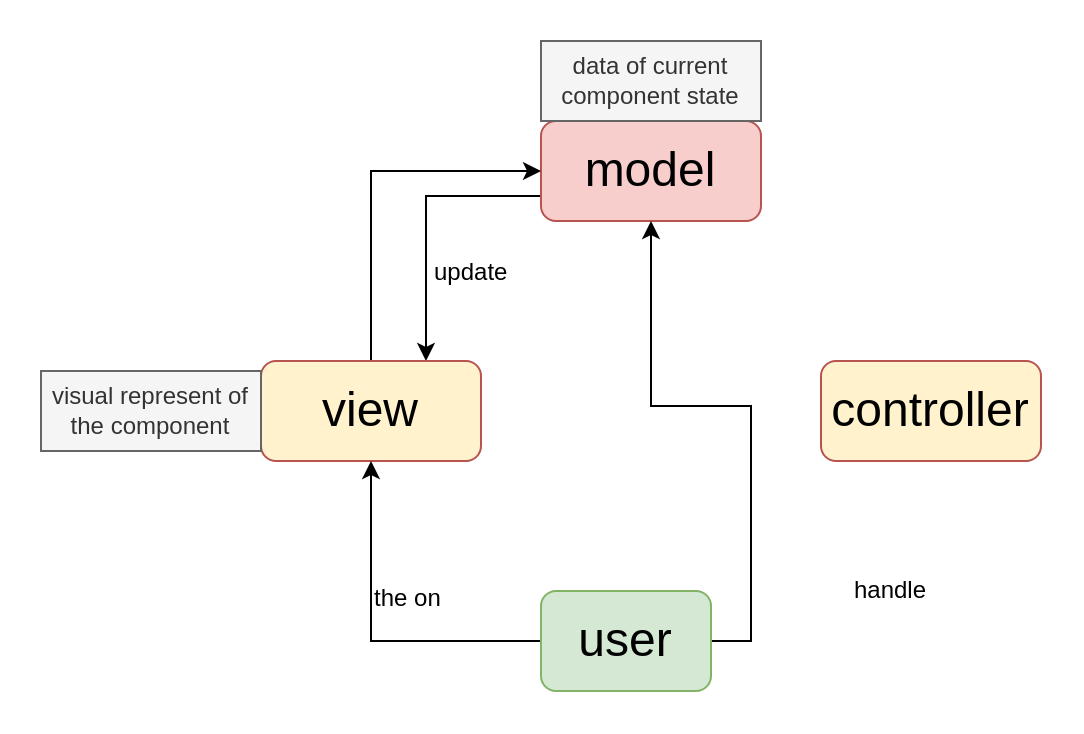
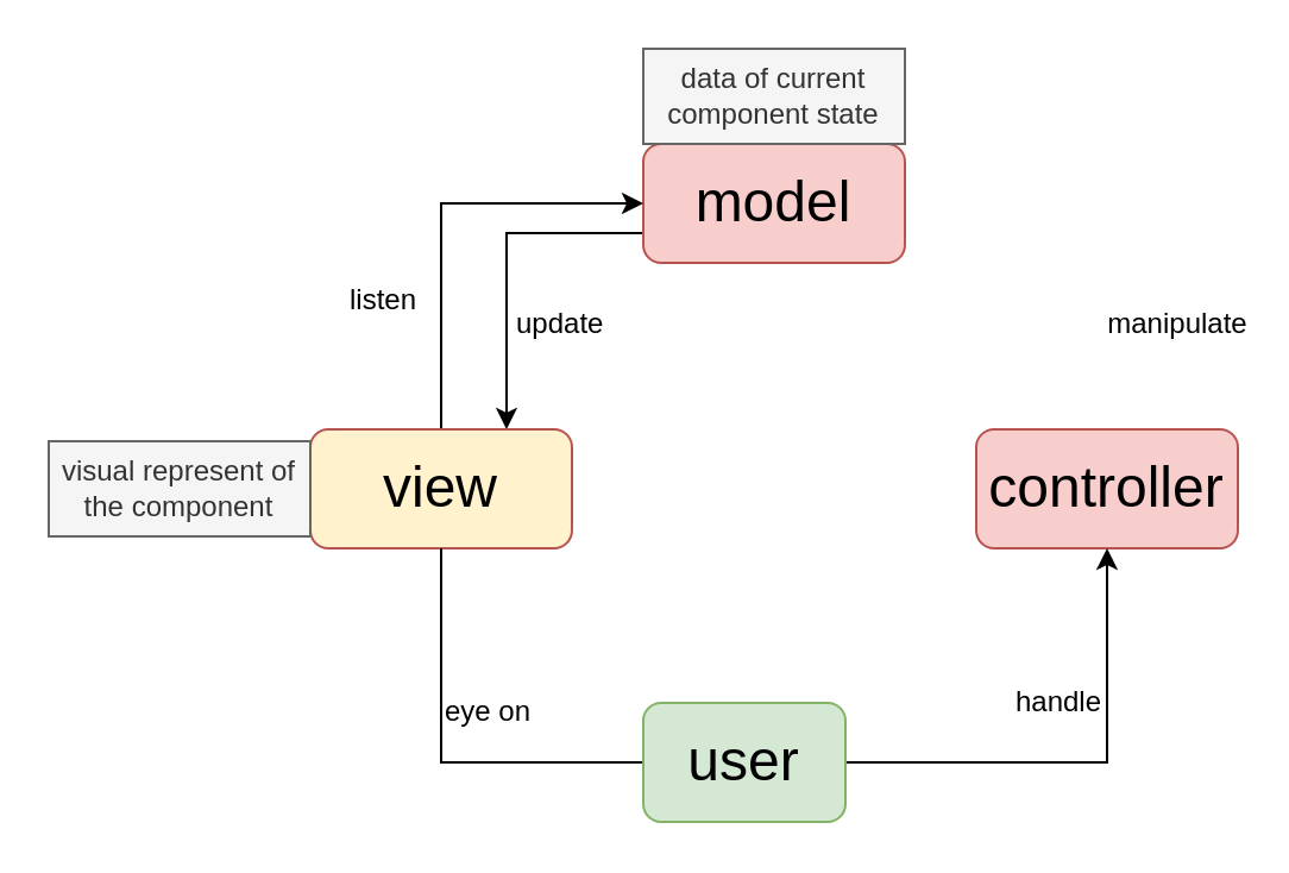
+ <mxCell id="13" value="listen" style="text;html=1;resizable=0;points=[];autosize=1;align=left;verticalAlign=top;spacingTop=-4;" parent="1" vertex="1"><mxGeometry x="145" y="116" width="40" height="20" as="geometry" /></mxCell>
+ <mxCell id="15" value="manipulate" style="text;html=1;strokeColor=none;fillColor=none;align=center;verticalAlign=middle;whiteSpace=wrap;rounded=0;" vertex="1" parent="1"><mxGeometry x="475" y="126" width="40" height="20" as="geometry" /></mxCell>
- <mxCell id="7" style="edgeStyle=orthogonalEdgeStyle;rounded=0;orthogonalLoop=1;jettySize=auto;html=1;exitX=1;exitY=0.5;exitDx=0;exitDy=0;" parent="1" source="9" target="3" edge="1"><mxGeometry relative="1" as="geometry" /></mxCell>
+ <mxCell id="7" style="edgeStyle=orthogonalEdgeStyle;rounded=0;orthogonalLoop=1;jettySize=auto;html=1;exitX=1;exitY=0.5;exitDx=0;exitDy=0;entryX=0.5;entryY=1;entryDx=0;entryDy=0;" parent="1" source="9" target="6" edge="1"><mxGeometry relative="1" as="geometry" /></mxCell>
- <mxCell id="6" value="&lt;font style=&quot;font-size: 24px&quot;&gt;controller&lt;/font&gt;" style="rounded=1;whiteSpace=wrap;html=1;fillColor=#fff2cc;strokeColor=#b85450;" parent="1" vertex="1"><mxGeometry x="410" y="180" width="110" height="50" as="geometry" /></mxCell>
+ <mxCell id="6" value="&lt;font style=&quot;font-size: 24px&quot;&gt;controller&lt;/font&gt;" style="rounded=1;whiteSpace=wrap;html=1;fillColor=#f8cecc;strokeColor=#b85450;" parent="1" vertex="1"><mxGeometry x="410" y="180" width="110" height="50" as="geometry" /></mxCell>
- <mxCell id="8" style="edgeStyle=orthogonalEdgeStyle;rounded=0;orthogonalLoop=1;jettySize=auto;html=1;exitX=0;exitY=0.5;exitDx=0;exitDy=0;entryX=0.5;entryY=1;entryDx=0;entryDy=0;" edge="1" parent="1" source="9" target="5"><mxGeometry relative="1" as="geometry" /></mxCell>
+ <mxCell id="8" style="edgeStyle=orthogonalEdgeStyle;rounded=0;orthogonalLoop=1;jettySize=auto;html=1;exitX=0;exitY=0.5;exitDx=0;exitDy=0;entryX=0.5;entryY=1;entryDx=0;entryDy=0;endArrow=none;" edge="1" parent="1" source="9" target="5"><mxGeometry relative="1" as="geometry" /></mxCell>
- <mxCell id="16" value="the on" style="text;html=1;resizable=0;points=[];autosize=1;align=left;verticalAlign=top;spacingTop=-4;" vertex="1" parent="1"><mxGeometry x="185" y="289" width="50" height="20" as="geometry" /></mxCell>
+ <mxCell id="16" value="eye on" style="text;html=1;resizable=0;points=[];autosize=1;align=left;verticalAlign=top;spacingTop=-4;" vertex="1" parent="1"><mxGeometry x="185" y="289" width="50" height="20" as="geometry" /></mxCell>
